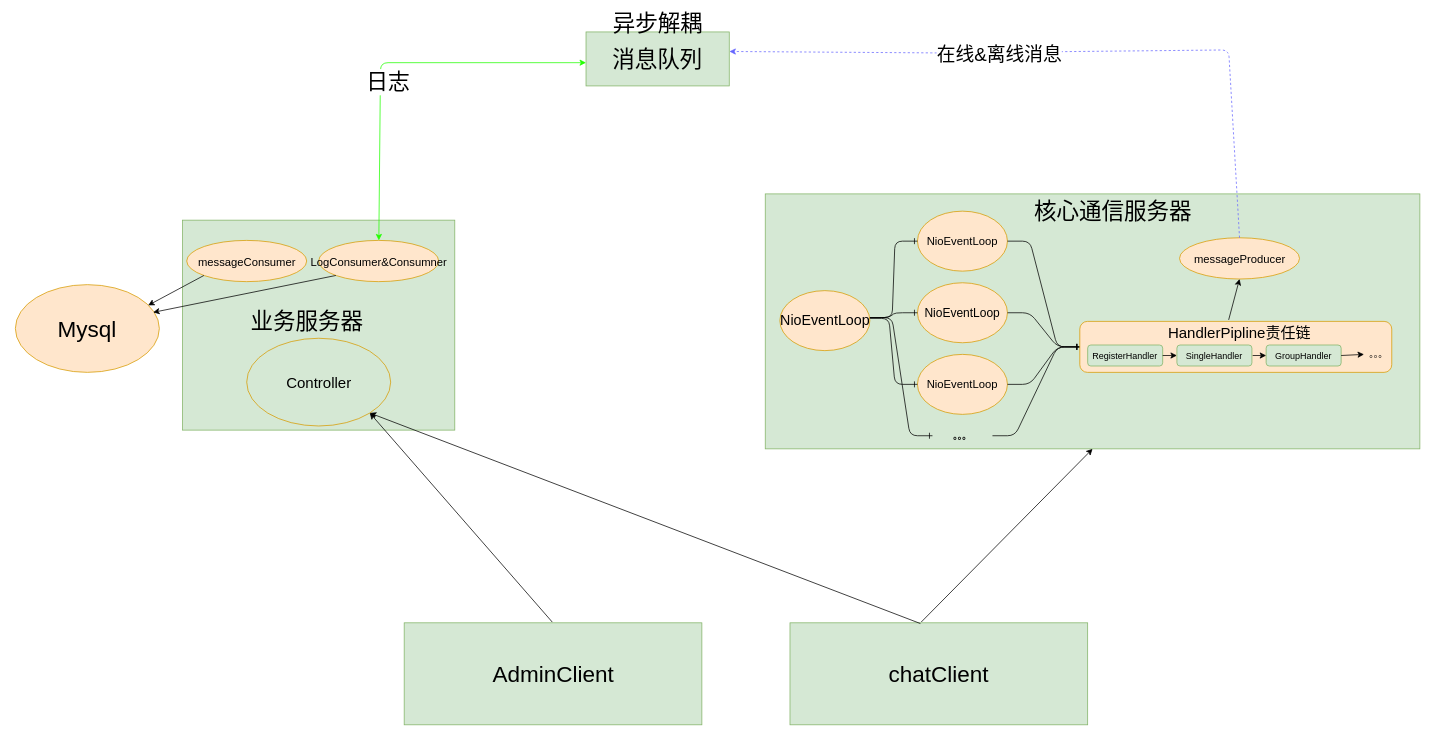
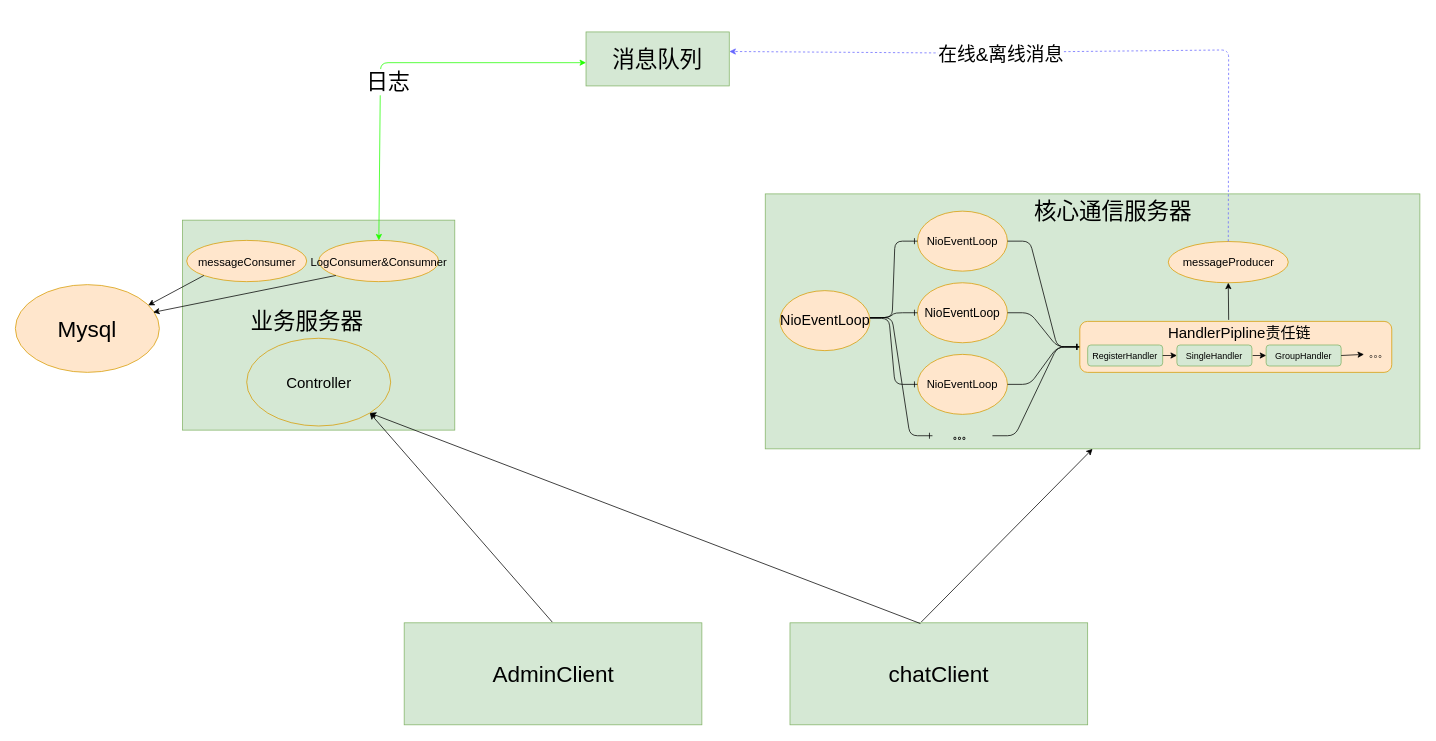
- <mxCell id="46" value="&lt;font style=&quot;font-size: 30px&quot;&gt;异步解耦&lt;/font&gt;" style="text;html=1;strokeColor=none;fillColor=none;align=center;verticalAlign=middle;whiteSpace=wrap;rounded=0;" vertex="1" parent="1"><mxGeometry x="691.5" y="20" width="370" height="20" as="geometry" /></mxCell>
- <mxCell id="27" value="&lt;font style=&quot;font-size: 15px&quot;&gt;messageProducer&lt;/font&gt;" style="ellipse;whiteSpace=wrap;html=1;fillColor=#ffe6cc;strokeColor=#d79b00;" vertex="1" parent="1"><mxGeometry x="1572.5" y="316.5" width="160" height="55" as="geometry" /></mxCell>
+ <mxCell id="27" value="&lt;font style=&quot;font-size: 15px&quot;&gt;messageProducer&lt;/font&gt;" style="ellipse;whiteSpace=wrap;html=1;fillColor=#ffe6cc;strokeColor=#d79b00;" vertex="1" parent="1"><mxGeometry x="1557.5" y="321.5" width="160" height="55" as="geometry" /></mxCell>
